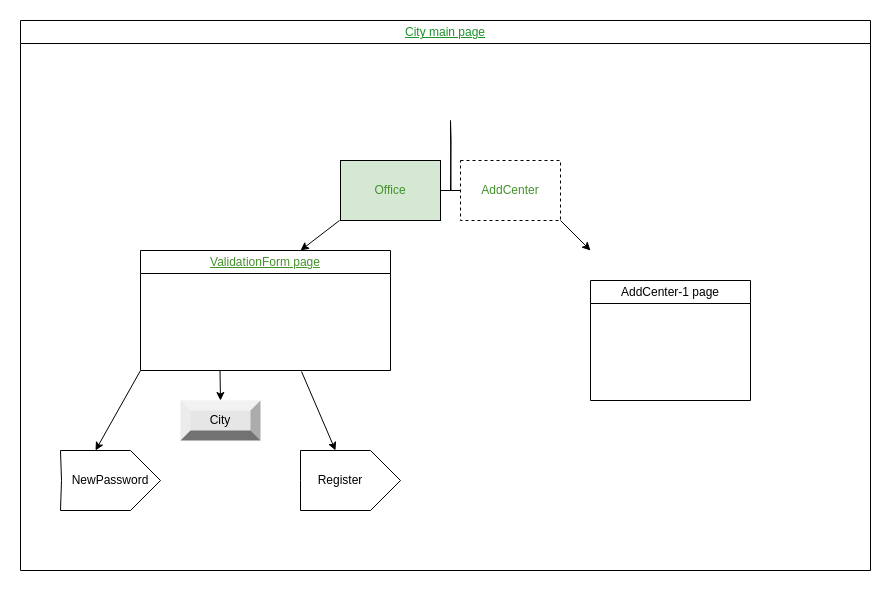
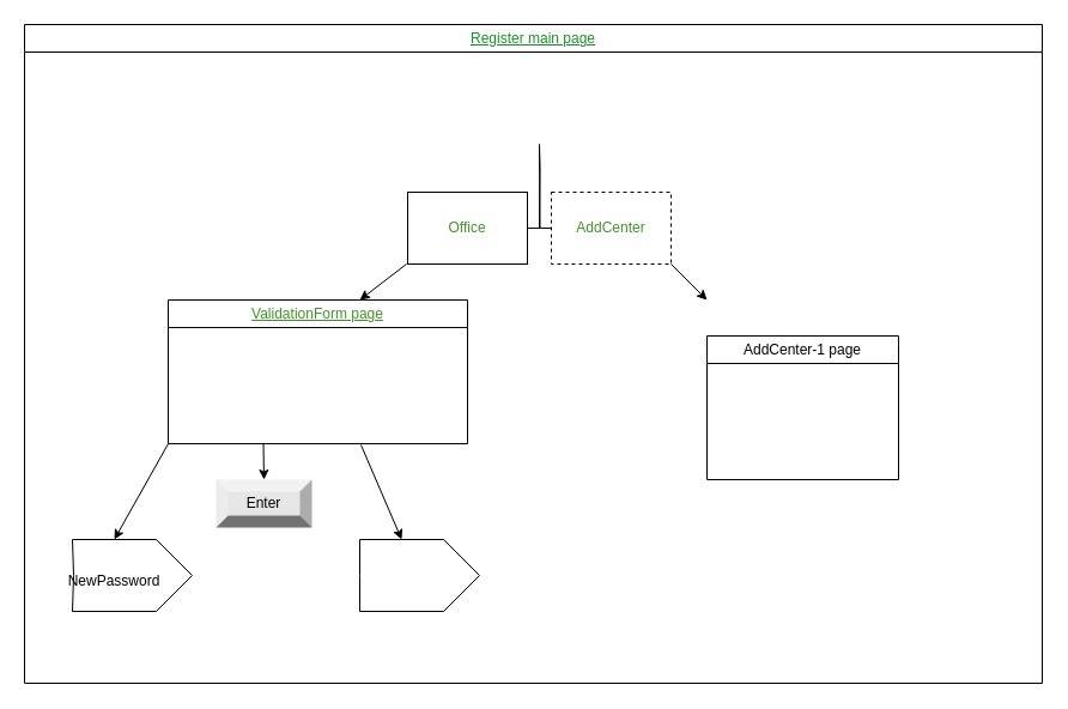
- <mxCell id="2" value="&lt;font style=&quot;font-weight: normal;&quot; color=&quot;#1d902b&quot;&gt;&lt;u&gt;City main page&lt;/u&gt;&lt;/font&gt;" style="swimlane;whiteSpace=wrap;html=1;" vertex="1" parent="1"><mxGeometry y="20" width="850" height="550" as="geometry" x="20" /></mxCell>
+ <mxCell id="2" value="&lt;font style=&quot;font-weight: normal;&quot; color=&quot;#1d902b&quot;&gt;&lt;u&gt;Register main page&lt;/u&gt;&lt;/font&gt;" style="swimlane;whiteSpace=wrap;html=1;" vertex="1" parent="1"><mxGeometry y="20" width="850" height="550" as="geometry" x="20" /></mxCell>
- <mxCell id="5" value="&lt;font color=&quot;#44912c&quot;&gt;Office&lt;/font&gt;" style="whiteSpace=wrap;html=1;align=center;verticalAlign=middle;treeFolding=1;treeMoving=1;fillColor=#d5e8d4;" vertex="1" parent="2"><mxGeometry x="320" y="140" width="100" height="60" as="geometry" /></mxCell>
+ <mxCell id="5" value="&lt;font color=&quot;#44912c&quot;&gt;Office&lt;/font&gt;" style="whiteSpace=wrap;html=1;align=center;verticalAlign=middle;treeFolding=1;treeMoving=1;" vertex="1" parent="2"><mxGeometry x="320" y="140" width="100" height="60" as="geometry" /></mxCell>
- <mxCell id="11" value="City" style="labelPosition=center;verticalLabelPosition=middle;align=center;html=1;shape=mxgraph.basic.shaded_button;dx=10;fillColor=#E6E6E6;strokeColor=none;whiteSpace=wrap;" vertex="1" parent="2"><mxGeometry x="160" y="380" width="80" height="40" as="geometry" /></mxCell>
+ <mxCell id="11" value="Enter" style="labelPosition=center;verticalLabelPosition=middle;align=center;html=1;shape=mxgraph.basic.shaded_button;dx=10;fillColor=#E6E6E6;strokeColor=none;whiteSpace=wrap;" vertex="1" parent="2"><mxGeometry x="160" y="380" width="80" height="40" as="geometry" /></mxCell>
- <mxCell id="15" value="NewPassword" style="text;html=1;strokeColor=none;fillColor=none;align=center;verticalAlign=middle;whiteSpace=wrap;rounded=0;" vertex="1" parent="2"><mxGeometry x="60" y="445" width="60" height="30" as="geometry" /></mxCell>
+ <mxCell id="15" value="NewPassword" style="text;html=1;strokeColor=none;fillColor=none;align=center;verticalAlign=middle;whiteSpace=wrap;rounded=0;" vertex="1" parent="2"><mxGeometry x="45" y="450" width="60" height="30" as="geometry" /></mxCell>
- <mxCell id="14" value="Register" style="text;html=1;strokeColor=none;fillColor=none;align=center;verticalAlign=middle;whiteSpace=wrap;rounded=0;" vertex="1" parent="2"><mxGeometry x="290" y="445" width="60" height="30" as="geometry" /></mxCell>
